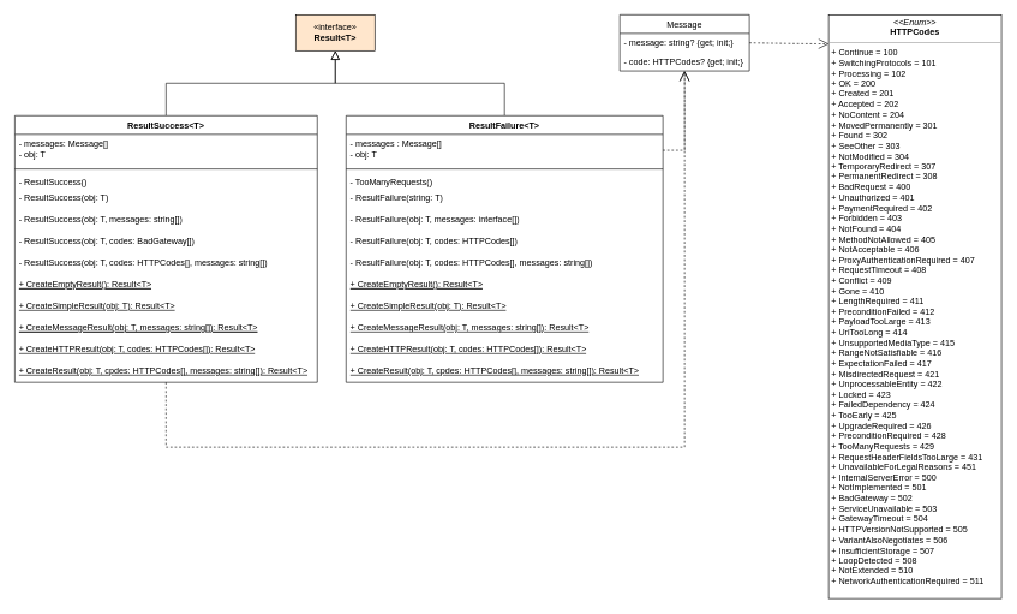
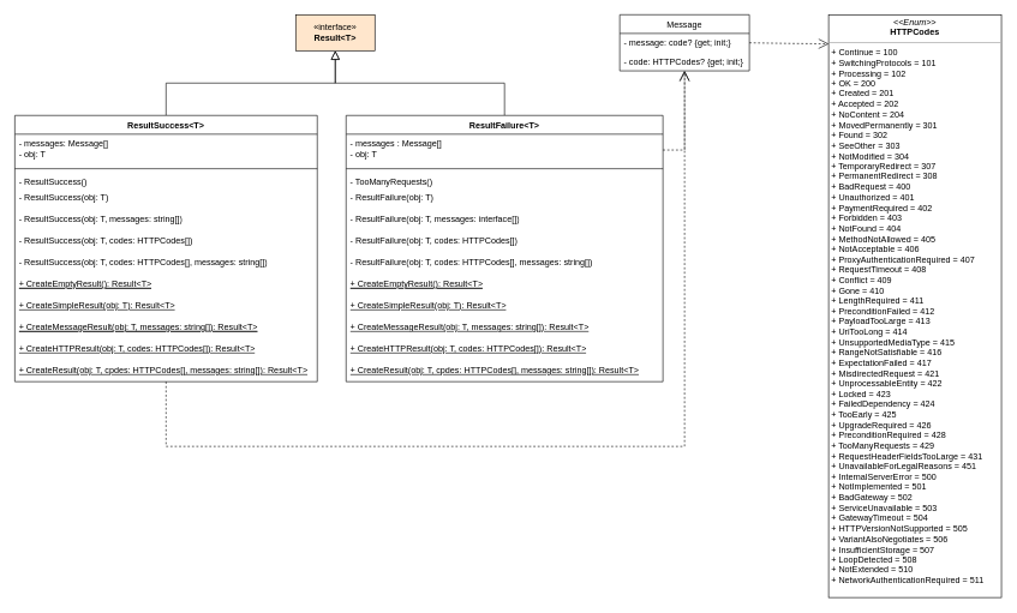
- <mxCell id="32" value="- message: string? {get; init;}" style="text;strokeColor=none;fillColor=none;align=left;verticalAlign=top;spacingLeft=4;spacingRight=4;overflow=hidden;rotatable=0;points=[[0,0.5],[1,0.5]];portConstraint=eastwest;" vertex="1" parent="31"><mxGeometry y="26" width="180" height="26" as="geometry" /></mxCell>
+ <mxCell id="32" value="- message: code? {get; init;}" style="text;strokeColor=none;fillColor=none;align=left;verticalAlign=top;spacingLeft=4;spacingRight=4;overflow=hidden;rotatable=0;points=[[0,0.5],[1,0.5]];portConstraint=eastwest;" vertex="1" parent="31"><mxGeometry y="26" width="180" height="26" as="geometry" /></mxCell>
- <mxCell id="22" value="- ResultFailure(string: T)" style="text;strokeColor=none;fillColor=none;align=left;verticalAlign=middle;spacingLeft=4;spacingRight=4;overflow=hidden;points=[[0,0.5],[1,0.5]];portConstraint=eastwest;rotatable=0;whiteSpace=wrap;html=1;" vertex="1" parent="18"><mxGeometry y="100" width="440" height="30" as="geometry" /></mxCell>
+ <mxCell id="22" value="- ResultFailure(obj: T)" style="text;strokeColor=none;fillColor=none;align=left;verticalAlign=middle;spacingLeft=4;spacingRight=4;overflow=hidden;points=[[0,0.5],[1,0.5]];portConstraint=eastwest;rotatable=0;whiteSpace=wrap;html=1;" vertex="1" parent="18"><mxGeometry y="100" width="440" height="30" as="geometry" /></mxCell>
- <mxCell id="11" value="- ResultSuccess(obj: T, codes: BadGateway[])" style="text;strokeColor=none;fillColor=none;align=left;verticalAlign=middle;spacingLeft=4;spacingRight=4;overflow=hidden;points=[[0,0.5],[1,0.5]];portConstraint=eastwest;rotatable=0;whiteSpace=wrap;html=1;" vertex="1" parent="5"><mxGeometry y="160" width="420" height="30" as="geometry" /></mxCell>
+ <mxCell id="11" value="- ResultSuccess(obj: T, codes: HTTPCodes[])" style="text;strokeColor=none;fillColor=none;align=left;verticalAlign=middle;spacingLeft=4;spacingRight=4;overflow=hidden;points=[[0,0.5],[1,0.5]];portConstraint=eastwest;rotatable=0;whiteSpace=wrap;html=1;" vertex="1" parent="5"><mxGeometry y="160" width="420" height="30" as="geometry" /></mxCell>
